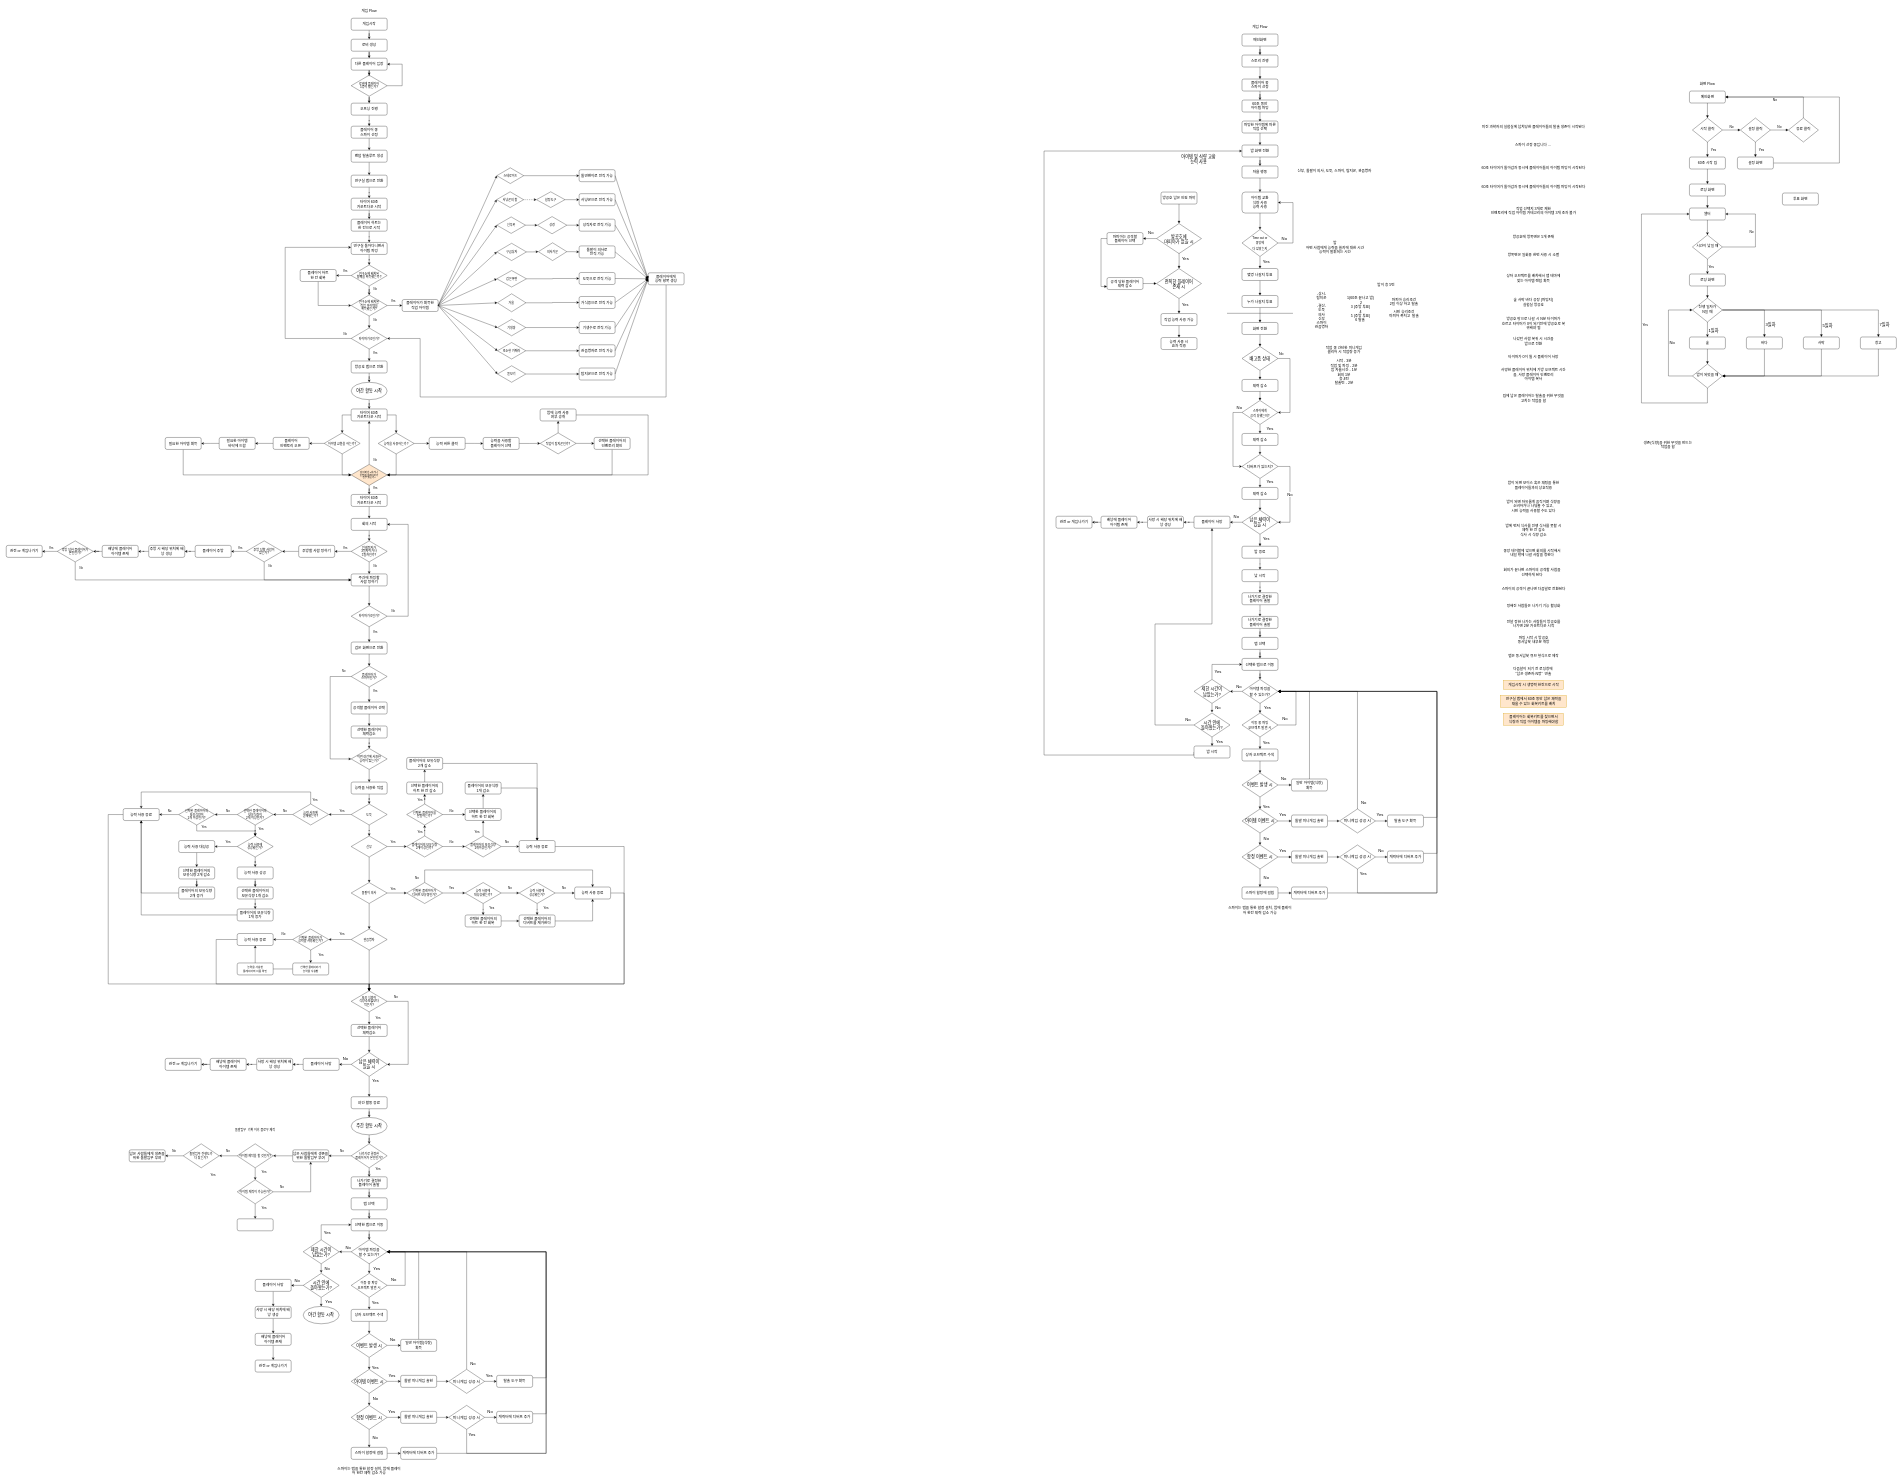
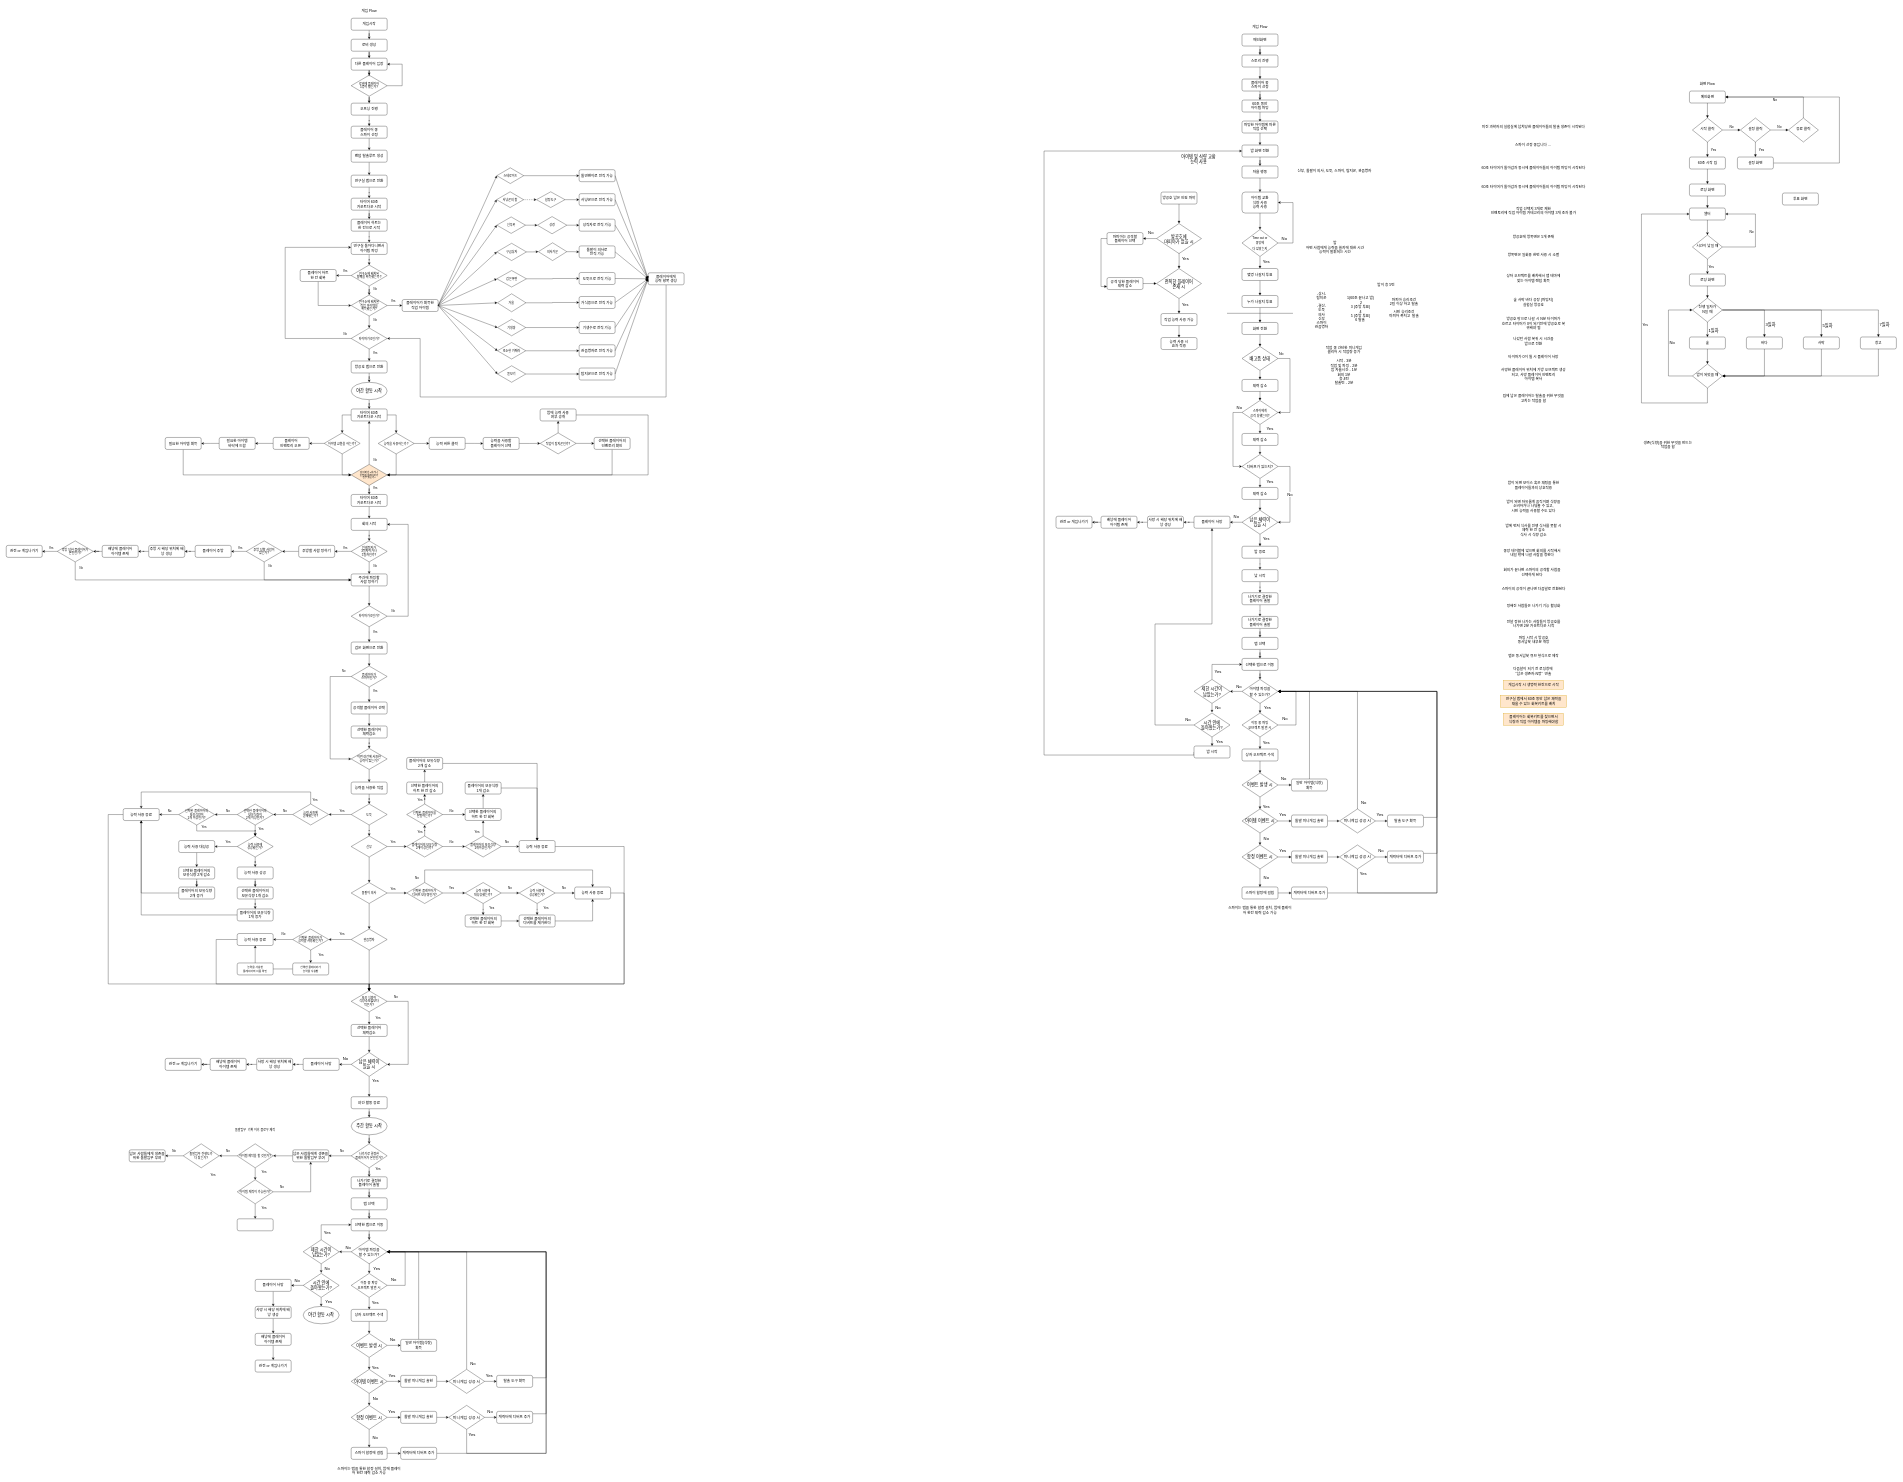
- <mxCell id="61" value="사망한 플레이어 위치에 가방 오브젝트 시간을, 사망 플레이어 인벤토리 &lt;br&gt;아이템 복사" style="text;html=1;strokeColor=none;fillColor=none;align=center;verticalAlign=middle;whiteSpace=wrap;rounded=0;" vertex="1" parent="1"><mxGeometry x="5001.75" y="1233" width="220" height="30" as="geometry" /></mxCell>
+ <mxCell id="61" value="사망한 플레이어 위치에 가방 오브젝트 생성되고, 사망 플레이어 인벤토리 &lt;br&gt;아이템 복사" style="text;html=1;strokeColor=none;fillColor=none;align=center;verticalAlign=middle;whiteSpace=wrap;rounded=0;" vertex="1" parent="1"><mxGeometry x="5001.75" y="1233" width="220" height="30" as="geometry" /></mxCell>
